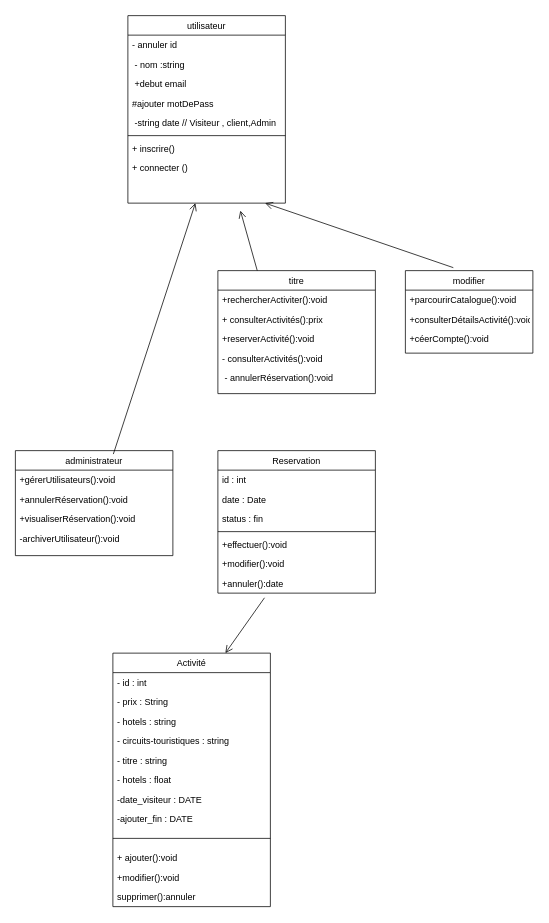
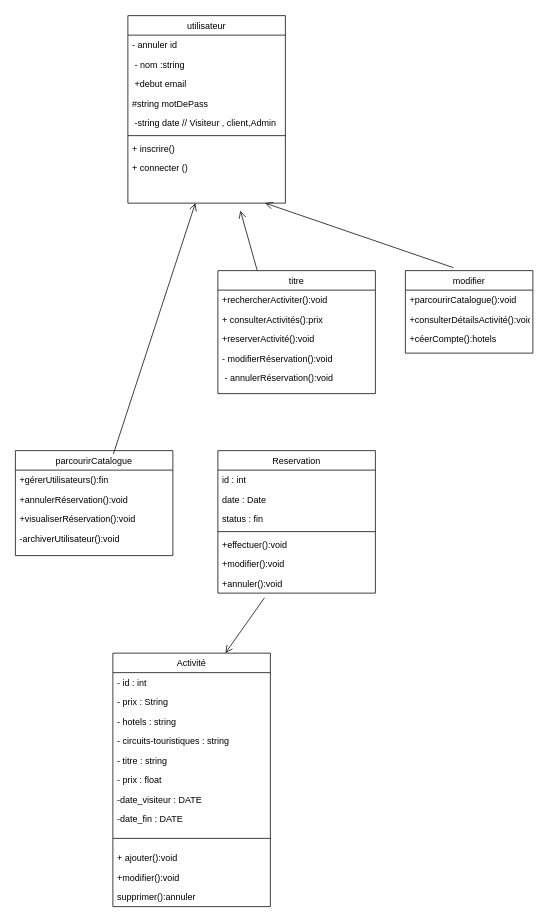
- <mxCell id="10" value="#ajouter motDePass" style="text;align=left;verticalAlign=top;spacingLeft=4;spacingRight=4;overflow=hidden;rotatable=0;points=[[0,0.5],[1,0.5]];portConstraint=eastwest;rounded=0;shadow=0;html=0;" parent="6" vertex="1"><mxGeometry y="104" width="210" height="26" as="geometry" /></mxCell>
+ <mxCell id="10" value="#string motDePass" style="text;align=left;verticalAlign=top;spacingLeft=4;spacingRight=4;overflow=hidden;rotatable=0;points=[[0,0.5],[1,0.5]];portConstraint=eastwest;rounded=0;shadow=0;html=0;" parent="6" vertex="1"><mxGeometry y="104" width="210" height="26" as="geometry" /></mxCell>
- <mxCell id="5" value="+céerCompte():void" style="text;align=left;verticalAlign=top;spacingLeft=4;spacingRight=4;overflow=hidden;rotatable=0;points=[[0,0.5],[1,0.5]];portConstraint=eastwest;" parent="2" vertex="1"><mxGeometry y="78" width="170" height="26" as="geometry" /></mxCell>
+ <mxCell id="5" value="+céerCompte():hotels" style="text;align=left;verticalAlign=top;spacingLeft=4;spacingRight=4;overflow=hidden;rotatable=0;points=[[0,0.5],[1,0.5]];portConstraint=eastwest;" parent="2" vertex="1"><mxGeometry y="78" width="170" height="26" as="geometry" /></mxCell>
- <mxCell id="19" value="- consulterActivités():void" style="text;align=left;verticalAlign=top;spacingLeft=4;spacingRight=4;overflow=hidden;rotatable=0;points=[[0,0.5],[1,0.5]];portConstraint=eastwest;rounded=0;shadow=0;html=0;" parent="15" vertex="1"><mxGeometry y="104" width="210" height="26" as="geometry" /></mxCell>
+ <mxCell id="19" value="- modifierRéservation():void" style="text;align=left;verticalAlign=top;spacingLeft=4;spacingRight=4;overflow=hidden;rotatable=0;points=[[0,0.5],[1,0.5]];portConstraint=eastwest;rounded=0;shadow=0;html=0;" parent="15" vertex="1"><mxGeometry y="104" width="210" height="26" as="geometry" /></mxCell>
- <mxCell id="21" value="administrateur" style="swimlane;fontStyle=0;align=center;verticalAlign=top;childLayout=stackLayout;horizontal=1;startSize=26;horizontalStack=0;resizeParent=1;resizeLast=0;collapsible=1;marginBottom=0;rounded=0;shadow=0;strokeWidth=1;" parent="1" vertex="1"><mxGeometry x="20" y="600" width="210" height="140" as="geometry"><mxRectangle x="550" y="140" width="160" height="26" as="alternateBounds" /></mxGeometry></mxCell>
+ <mxCell id="21" value="parcourirCatalogue" style="swimlane;fontStyle=0;align=center;verticalAlign=top;childLayout=stackLayout;horizontal=1;startSize=26;horizontalStack=0;resizeParent=1;resizeLast=0;collapsible=1;marginBottom=0;rounded=0;shadow=0;strokeWidth=1;" parent="1" vertex="1"><mxGeometry x="20" y="600" width="210" height="140" as="geometry"><mxRectangle x="550" y="140" width="160" height="26" as="alternateBounds" /></mxGeometry></mxCell>
- <mxCell id="22" value="+gérerUtilisateurs():void" style="text;align=left;verticalAlign=top;spacingLeft=4;spacingRight=4;overflow=hidden;rotatable=0;points=[[0,0.5],[1,0.5]];portConstraint=eastwest;" parent="21" vertex="1"><mxGeometry y="26" width="210" height="26" as="geometry" /></mxCell>
+ <mxCell id="22" value="+gérerUtilisateurs():fin" style="text;align=left;verticalAlign=top;spacingLeft=4;spacingRight=4;overflow=hidden;rotatable=0;points=[[0,0.5],[1,0.5]];portConstraint=eastwest;" parent="21" vertex="1"><mxGeometry y="26" width="210" height="26" as="geometry" /></mxCell>
- <mxCell id="33" value="+annuler():date" style="text;align=left;verticalAlign=top;spacingLeft=4;spacingRight=4;overflow=hidden;rotatable=0;points=[[0,0.5],[1,0.5]];portConstraint=eastwest;" parent="26" vertex="1"><mxGeometry y="164" width="210" height="26" as="geometry" /></mxCell>
+ <mxCell id="33" value="+annuler():void" style="text;align=left;verticalAlign=top;spacingLeft=4;spacingRight=4;overflow=hidden;rotatable=0;points=[[0,0.5],[1,0.5]];portConstraint=eastwest;" parent="26" vertex="1"><mxGeometry y="164" width="210" height="26" as="geometry" /></mxCell>
- <mxCell id="40" value="- hotels : float" style="text;align=left;verticalAlign=top;spacingLeft=4;spacingRight=4;overflow=hidden;rotatable=0;points=[[0,0.5],[1,0.5]];portConstraint=eastwest;rounded=0;shadow=0;html=0;" parent="34" vertex="1"><mxGeometry y="156" width="210" height="26" as="geometry" /></mxCell>
+ <mxCell id="40" value="- prix : float" style="text;align=left;verticalAlign=top;spacingLeft=4;spacingRight=4;overflow=hidden;rotatable=0;points=[[0,0.5],[1,0.5]];portConstraint=eastwest;rounded=0;shadow=0;html=0;" parent="34" vertex="1"><mxGeometry y="156" width="210" height="26" as="geometry" /></mxCell>
- <mxCell id="42" value="-ajouter_fin : DATE " style="text;align=left;verticalAlign=top;spacingLeft=4;spacingRight=4;overflow=hidden;rotatable=0;points=[[0,0.5],[1,0.5]];portConstraint=eastwest;rounded=0;shadow=0;html=0;" parent="34" vertex="1"><mxGeometry y="208" width="210" height="26" as="geometry" /></mxCell>
+ <mxCell id="42" value="-date_fin : DATE " style="text;align=left;verticalAlign=top;spacingLeft=4;spacingRight=4;overflow=hidden;rotatable=0;points=[[0,0.5],[1,0.5]];portConstraint=eastwest;rounded=0;shadow=0;html=0;" parent="34" vertex="1"><mxGeometry y="208" width="210" height="26" as="geometry" /></mxCell>
